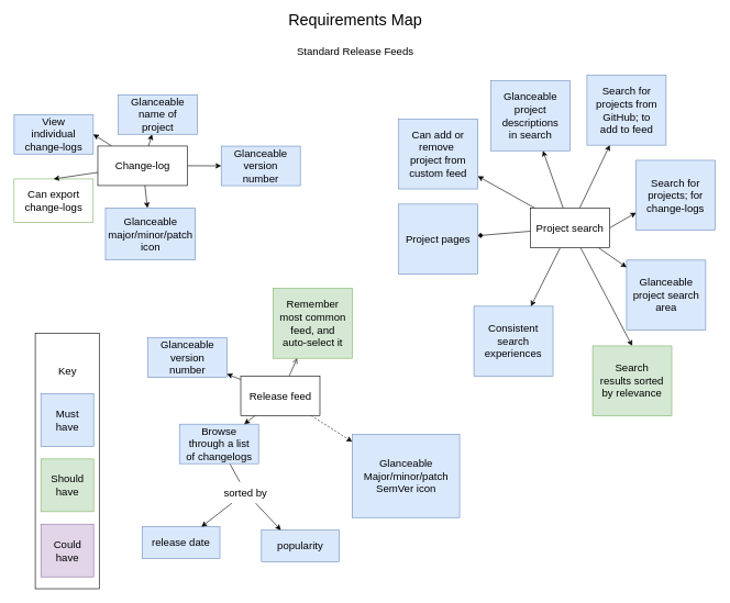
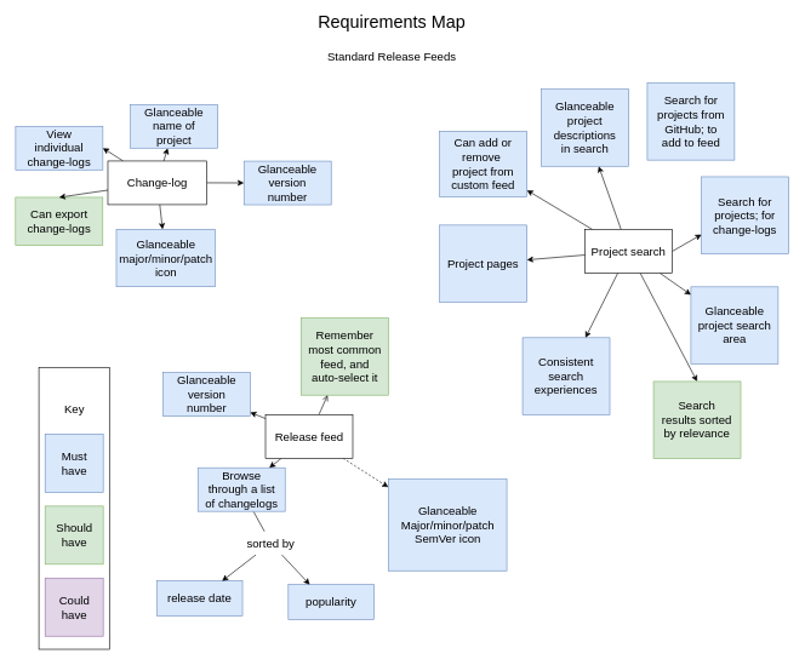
- <mxCell id="50" value="Can add or remove&amp;nbsp; project from custom feed" style="rounded=0;whiteSpace=wrap;html=1;fontSize=16;fillColor=#dae8fc;strokeColor=#6c8ebf;spacing=10;" vertex="1" parent="1"><mxGeometry x="604.125" y="180.2" width="120" height="106" as="geometry" /></mxCell>
+ <mxCell id="50" value="Can add or remove&amp;nbsp; project from custom feed" style="rounded=0;whiteSpace=wrap;html=1;fontSize=16;fillColor=#dae8fc;strokeColor=#6c8ebf;spacing=10;" vertex="1" parent="1"><mxGeometry x="604.125" y="180.2" width="120" height="90" as="geometry" /></mxCell>
- <mxCell id="27" style="orthogonalLoop=1;jettySize=auto;html=1;fontSize=16;" parent="1" source="31" target="6" edge="1"><mxGeometry relative="1" as="geometry" /></mxCell>
- <mxCell id="33" value="Can export change-logs" style="rounded=0;whiteSpace=wrap;html=1;fontSize=16;fillColor=#ffffff;strokeColor=#82b366;spacing=10;" parent="1" vertex="1"><mxGeometry x="20.857" y="271" width="120" height="66" as="geometry" /></mxCell>
+ <mxCell id="33" value="Can export change-logs" style="rounded=0;whiteSpace=wrap;html=1;fontSize=16;fillColor=#d5e8d4;strokeColor=#82b366;spacing=10;" parent="1" vertex="1"><mxGeometry x="20.857" y="271" width="120" height="66" as="geometry" /></mxCell>
- <mxCell id="30" style="edgeStyle=none;rounded=0;orthogonalLoop=1;jettySize=auto;html=1;fontSize=16;endArrow=diamond;" edge="1" parent="1" source="31" target="51"><mxGeometry relative="1" as="geometry" /></mxCell>
+ <mxCell id="30" style="edgeStyle=none;rounded=0;orthogonalLoop=1;jettySize=auto;html=1;fontSize=16;" edge="1" parent="1" source="31" target="51"><mxGeometry relative="1" as="geometry" /></mxCell>
